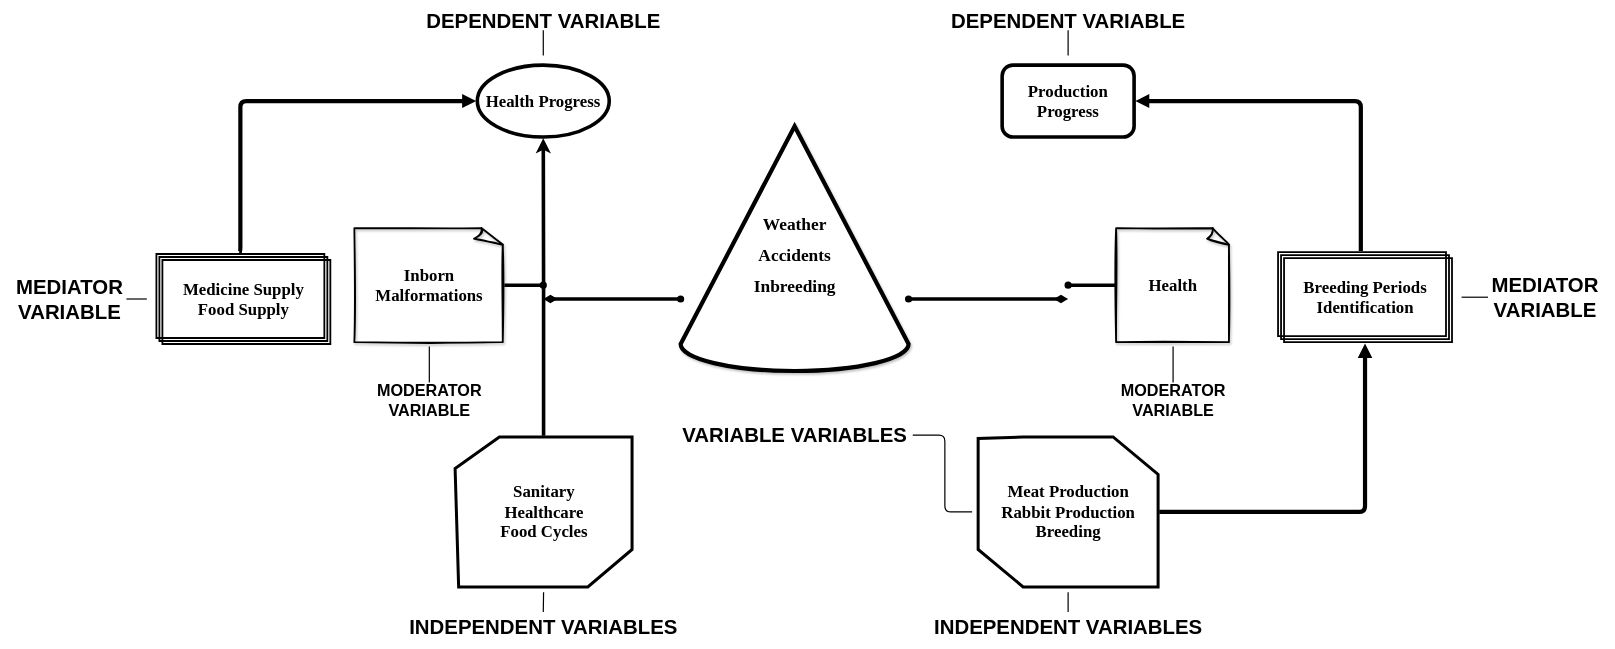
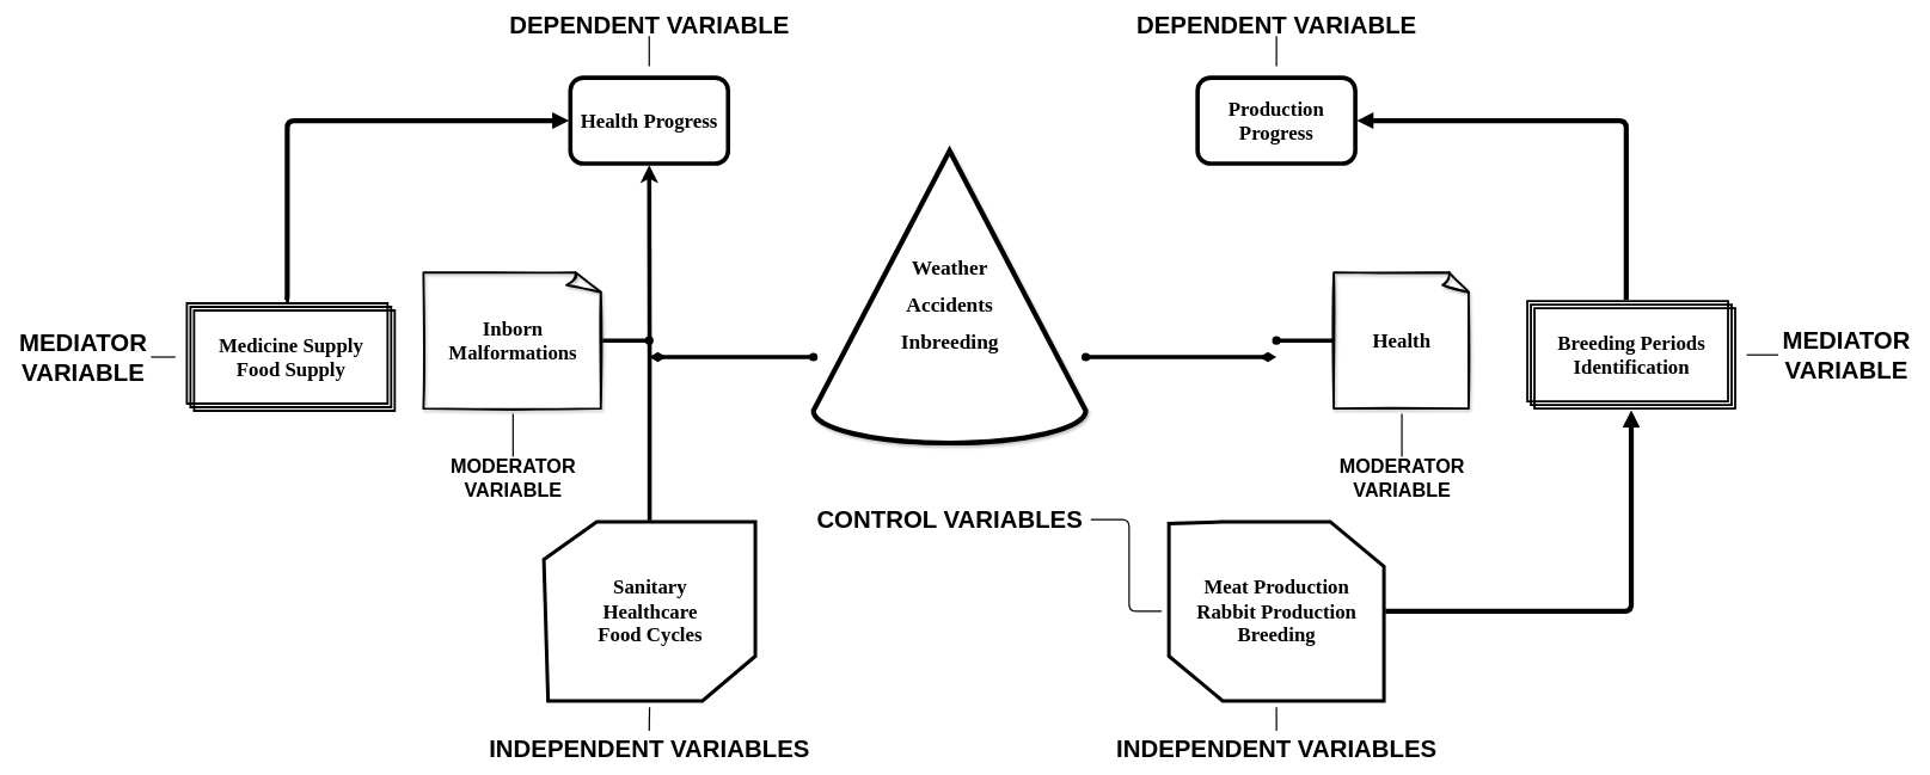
- <mxCell id="3" value="Health Progress" style="ellipse;fillColor=none;fontFamily=Lucida Console;textDirection=ltr;labelBorderColor=none;strokeWidth=6;perimeterSpacing=2;fontStyle=1;fontColor=#000000;horizontal=1;whiteSpace=wrap;html=1;spacingLeft=0;fontSize=28;" parent="1" vertex="1"><mxGeometry x="795" y="108" width="220" height="120" as="geometry" /></mxCell>
+ <mxCell id="3" value="Health Progress" style="rounded=1;fillColor=none;fontFamily=Lucida Console;textDirection=ltr;labelBorderColor=none;strokeWidth=6;perimeterSpacing=2;fontStyle=1;fontColor=#000000;horizontal=1;whiteSpace=wrap;html=1;spacingLeft=0;fontSize=28;" parent="1" vertex="1"><mxGeometry x="795" y="108" width="220" height="120" as="geometry" /></mxCell>
- <mxCell id="20" value="&lt;font style=&quot;font-size: 34px;&quot;&gt;VARIABLE VARIABLES&lt;/font&gt;" style="text;html=1;resizable=0;autosize=1;align=center;verticalAlign=middle;points=[];fillColor=none;strokeColor=none;rounded=0;fontStyle=1" parent="1" vertex="1"><mxGeometry x="1129" y="710" width="390" height="30" as="geometry" /></mxCell>
+ <mxCell id="20" value="&lt;font style=&quot;font-size: 34px;&quot;&gt;CONTROL VARIABLES&lt;/font&gt;" style="text;html=1;resizable=0;autosize=1;align=center;verticalAlign=middle;points=[];fillColor=none;strokeColor=none;rounded=0;fontStyle=1" parent="1" vertex="1"><mxGeometry x="1129" y="710" width="390" height="30" as="geometry" /></mxCell>
